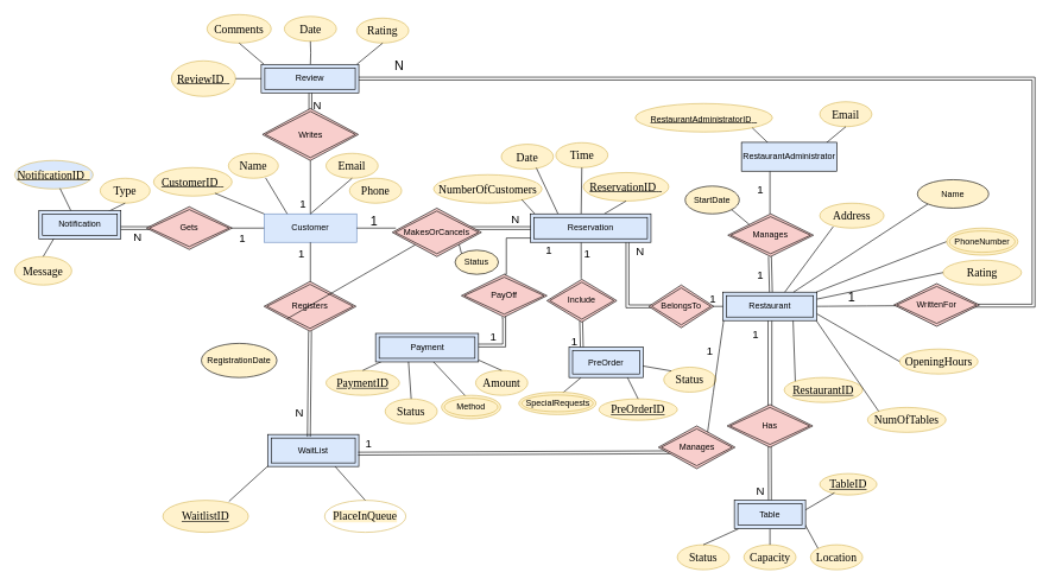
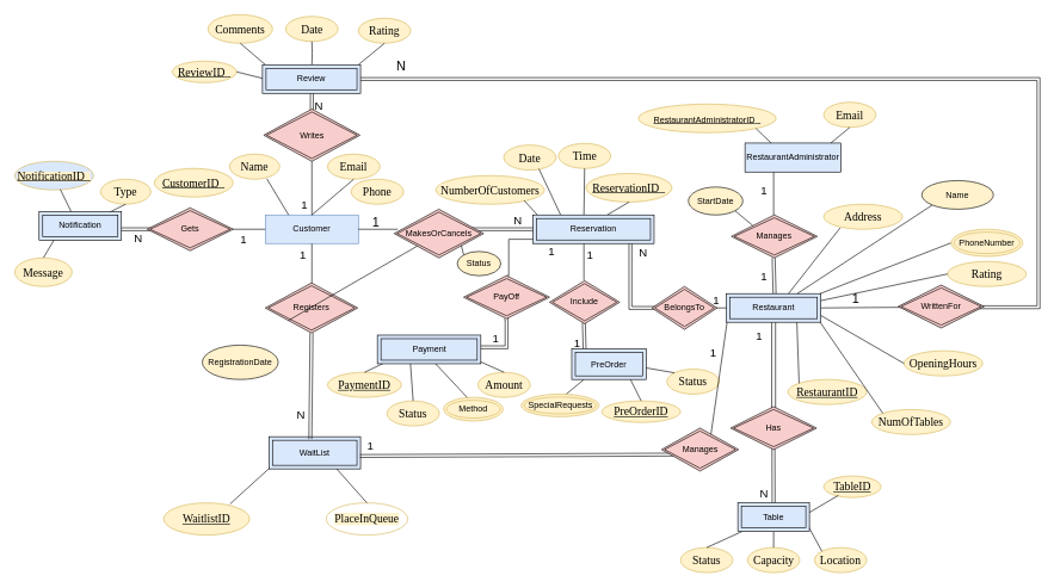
- <mxCell id="9" value="&lt;span style=&quot;background-color: rgb(255, 242, 204);&quot;&gt;&lt;u&gt;&lt;span style=&quot;-webkit-user-drag: none; -webkit-tap-highlight-color: transparent; margin: 0px; padding: 0px; user-select: text; text-align: justify; white-space-collapse: preserve; font-size: 12pt; line-height: 19.425px; font-family: &amp;quot;Times New Roman&amp;quot;, &amp;quot;Times New Roman_EmbeddedFont&amp;quot;, &amp;quot;Times New Roman_MSFontService&amp;quot;, serif; font-variant-ligatures: none !important;&quot; class=&quot;TextRun Underlined UnderlinedGateOff SCXW181013911 BCX0&quot; lang=&quot;EL-GR&quot; data-contrast=&quot;auto&quot;&gt;&lt;span style=&quot;-webkit-user-drag: none; -webkit-tap-highlight-color: transparent; margin: 0px; padding: 0px; user-select: text;&quot; class=&quot;NormalTextRun SCXW181013911 BCX0&quot;&gt;Review&lt;/span&gt;&lt;span style=&quot;-webkit-user-drag: none; -webkit-tap-highlight-color: transparent; margin: 0px; padding: 0px; user-select: text;&quot; class=&quot;NormalTextRun SCXW181013911 BCX0&quot;&gt;ID&lt;/span&gt;&lt;span style=&quot;-webkit-user-drag: none; -webkit-tap-highlight-color: transparent; margin: 0px; padding: 0px; user-select: text;&quot; class=&quot;NormalTextRun SCXW181013911 BCX0&quot;&gt; &lt;/span&gt;&lt;/span&gt;&lt;span style=&quot;-webkit-user-drag: none; -webkit-tap-highlight-color: transparent; margin: 0px; padding: 0px; user-select: text; text-align: justify; white-space-collapse: preserve; font-size: 12pt; line-height: 19.425px; font-family: &amp;quot;Times New Roman&amp;quot;, &amp;quot;Times New Roman_EmbeddedFont&amp;quot;, &amp;quot;Times New Roman_MSFontService&amp;quot;, serif;&quot; data-ccp-props=&quot;{}&quot; class=&quot;EOP SCXW181013911 BCX0&quot;&gt;&amp;nbsp;&lt;/span&gt;&lt;/u&gt;&lt;/span&gt;" style="ellipse;whiteSpace=wrap;html=1;fillColor=#fff2cc;strokeColor=#d6b656;" parent="1" vertex="1"><mxGeometry x="240" y="85" width="90" height="50" as="geometry" /></mxCell>
+ <mxCell id="9" value="&lt;span style=&quot;background-color: rgb(255, 242, 204);&quot;&gt;&lt;u&gt;&lt;span style=&quot;-webkit-user-drag: none; -webkit-tap-highlight-color: transparent; margin: 0px; padding: 0px; user-select: text; text-align: justify; white-space-collapse: preserve; font-size: 12pt; line-height: 19.425px; font-family: &amp;quot;Times New Roman&amp;quot;, &amp;quot;Times New Roman_EmbeddedFont&amp;quot;, &amp;quot;Times New Roman_MSFontService&amp;quot;, serif; font-variant-ligatures: none !important;&quot; class=&quot;TextRun Underlined UnderlinedGateOff SCXW181013911 BCX0&quot; lang=&quot;EL-GR&quot; data-contrast=&quot;auto&quot;&gt;&lt;span style=&quot;-webkit-user-drag: none; -webkit-tap-highlight-color: transparent; margin: 0px; padding: 0px; user-select: text;&quot; class=&quot;NormalTextRun SCXW181013911 BCX0&quot;&gt;Review&lt;/span&gt;&lt;span style=&quot;-webkit-user-drag: none; -webkit-tap-highlight-color: transparent; margin: 0px; padding: 0px; user-select: text;&quot; class=&quot;NormalTextRun SCXW181013911 BCX0&quot;&gt;ID&lt;/span&gt;&lt;span style=&quot;-webkit-user-drag: none; -webkit-tap-highlight-color: transparent; margin: 0px; padding: 0px; user-select: text;&quot; class=&quot;NormalTextRun SCXW181013911 BCX0&quot;&gt; &lt;/span&gt;&lt;/span&gt;&lt;span style=&quot;-webkit-user-drag: none; -webkit-tap-highlight-color: transparent; margin: 0px; padding: 0px; user-select: text; text-align: justify; white-space-collapse: preserve; font-size: 12pt; line-height: 19.425px; font-family: &amp;quot;Times New Roman&amp;quot;, &amp;quot;Times New Roman_EmbeddedFont&amp;quot;, &amp;quot;Times New Roman_MSFontService&amp;quot;, serif;&quot; data-ccp-props=&quot;{}&quot; class=&quot;EOP SCXW181013911 BCX0&quot;&gt;&amp;nbsp;&lt;/span&gt;&lt;/u&gt;&lt;/span&gt;" style="ellipse;whiteSpace=wrap;html=1;fillColor=#fff2cc;strokeColor=#d6b656;" parent="1" vertex="1"><mxGeometry x="240" y="85" width="90" height="30" as="geometry" /></mxCell>
- <mxCell id="18" value="" style="endArrow=none;html=1;rounded=0;entryX=0;entryY=0;entryDx=0;entryDy=0;exitX=0.782;exitY=0.9;exitDx=0;exitDy=0;exitPerimeter=0;" parent="1" source="10" target="2" edge="1"><mxGeometry width="50" height="50" relative="1" as="geometry"><mxPoint x="540" y="430" as="sourcePoint" /><mxPoint x="340" y="300" as="targetPoint" /></mxGeometry></mxCell>
- <mxCell id="27" value="&lt;div style=&quot;text-align: justify;&quot;&gt;&lt;font face=&quot;Times New Roman, Times New Roman_EmbeddedFont, Times New Roman_MSFontService, serif&quot;&gt;&lt;span style=&quot;font-size: 16px; font-variant-ligatures: none; white-space-collapse: preserve; background-color: rgb(255, 242, 204);&quot;&gt;Address&lt;/span&gt;&lt;/font&gt;&lt;/div&gt;" style="ellipse;whiteSpace=wrap;html=1;fillColor=#fff2cc;strokeColor=#d6b656;" parent="1" vertex="1"><mxGeometry x="1150" y="285" width="90" height="35" as="geometry" /></mxCell>
+ <mxCell id="27" value="&lt;div style=&quot;text-align: justify;&quot;&gt;&lt;font face=&quot;Times New Roman, Times New Roman_EmbeddedFont, Times New Roman_MSFontService, serif&quot;&gt;&lt;span style=&quot;font-size: 16px; font-variant-ligatures: none; white-space-collapse: preserve; background-color: rgb(255, 242, 204);&quot;&gt;Address&lt;/span&gt;&lt;/font&gt;&lt;/div&gt;" style="ellipse;whiteSpace=wrap;html=1;fillColor=#fff2cc;strokeColor=#d6b656;" parent="1" vertex="1"><mxGeometry x="1150" y="285" width="110" height="35" as="geometry" /></mxCell>
